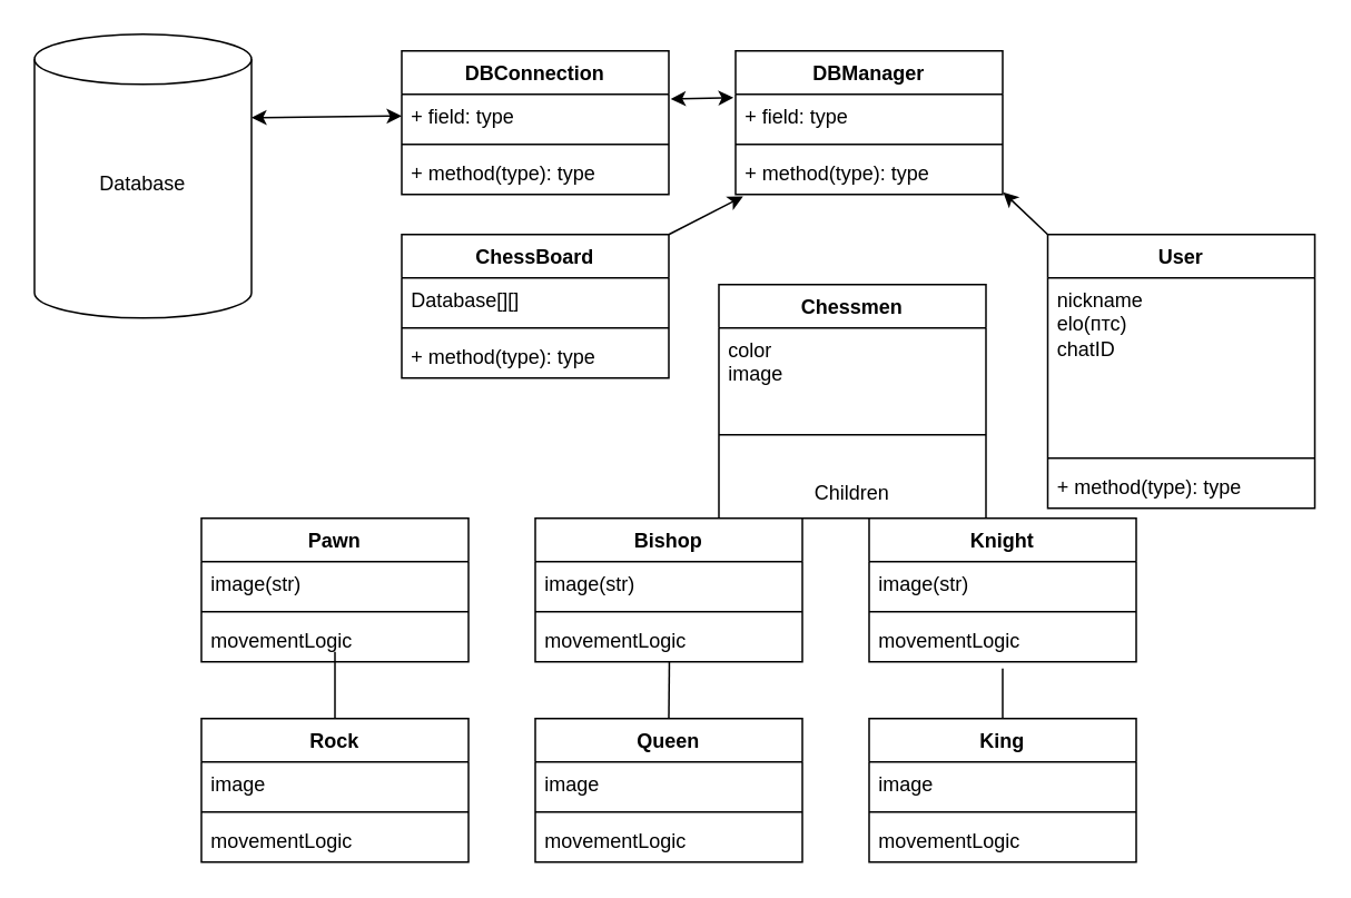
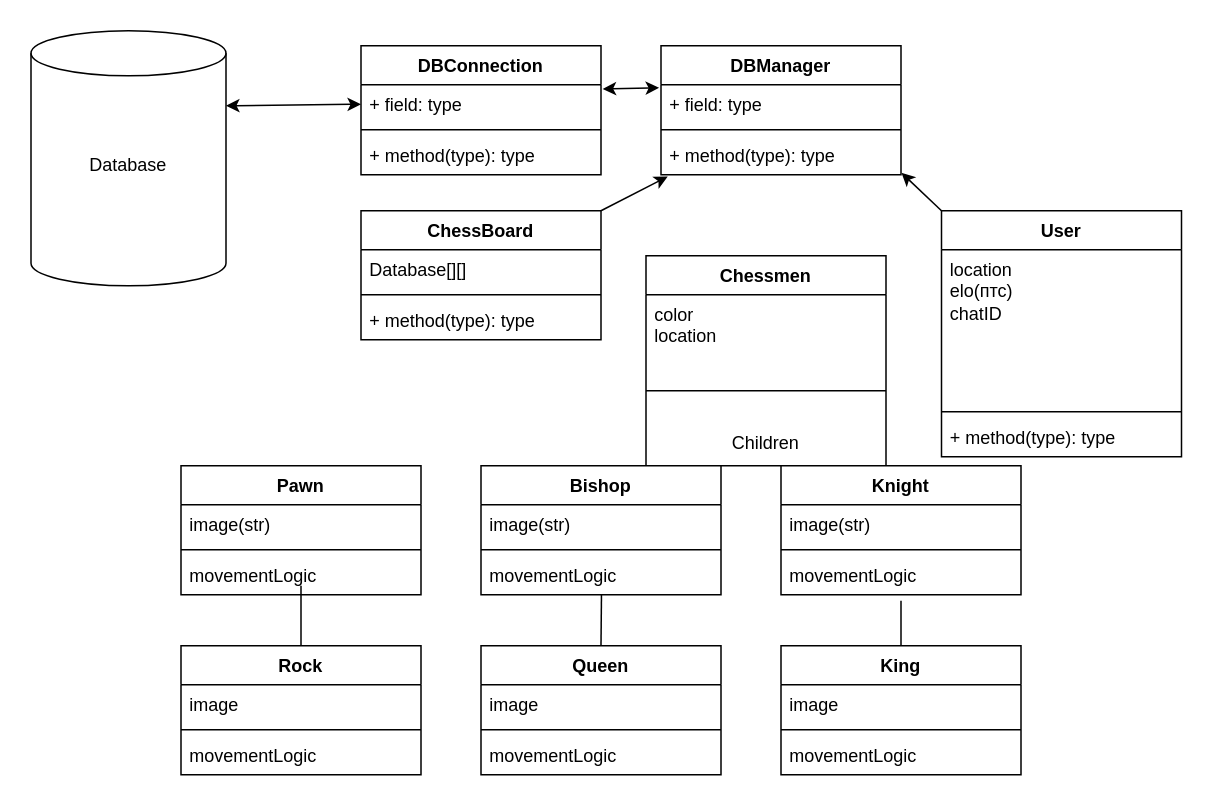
- <mxCell id="51" value="nickname&lt;br&gt;elo(птс)&lt;br&gt;chatID" style="text;strokeColor=none;fillColor=none;align=left;verticalAlign=top;spacingLeft=4;spacingRight=4;overflow=hidden;rotatable=0;points=[[0,0.5],[1,0.5]];portConstraint=eastwest;whiteSpace=wrap;html=1;" vertex="1" parent="50"><mxGeometry y="26" width="160" height="104" as="geometry" /></mxCell>
+ <mxCell id="51" value="location&lt;br&gt;elo(птс)&lt;br&gt;chatID" style="text;strokeColor=none;fillColor=none;align=left;verticalAlign=top;spacingLeft=4;spacingRight=4;overflow=hidden;rotatable=0;points=[[0,0.5],[1,0.5]];portConstraint=eastwest;whiteSpace=wrap;html=1;" vertex="1" parent="50"><mxGeometry y="26" width="160" height="104" as="geometry" /></mxCell>
- <mxCell id="17" value="color&lt;br&gt;image" style="text;strokeColor=none;fillColor=none;align=left;verticalAlign=top;spacingLeft=4;spacingRight=4;overflow=hidden;rotatable=0;points=[[0,0.5],[1,0.5]];portConstraint=eastwest;whiteSpace=wrap;html=1;" vertex="1" parent="16"><mxGeometry y="26" width="160" height="44" as="geometry" /></mxCell>
+ <mxCell id="17" value="color&lt;br&gt;location" style="text;strokeColor=none;fillColor=none;align=left;verticalAlign=top;spacingLeft=4;spacingRight=4;overflow=hidden;rotatable=0;points=[[0,0.5],[1,0.5]];portConstraint=eastwest;whiteSpace=wrap;html=1;" vertex="1" parent="16"><mxGeometry y="26" width="160" height="44" as="geometry" /></mxCell>
